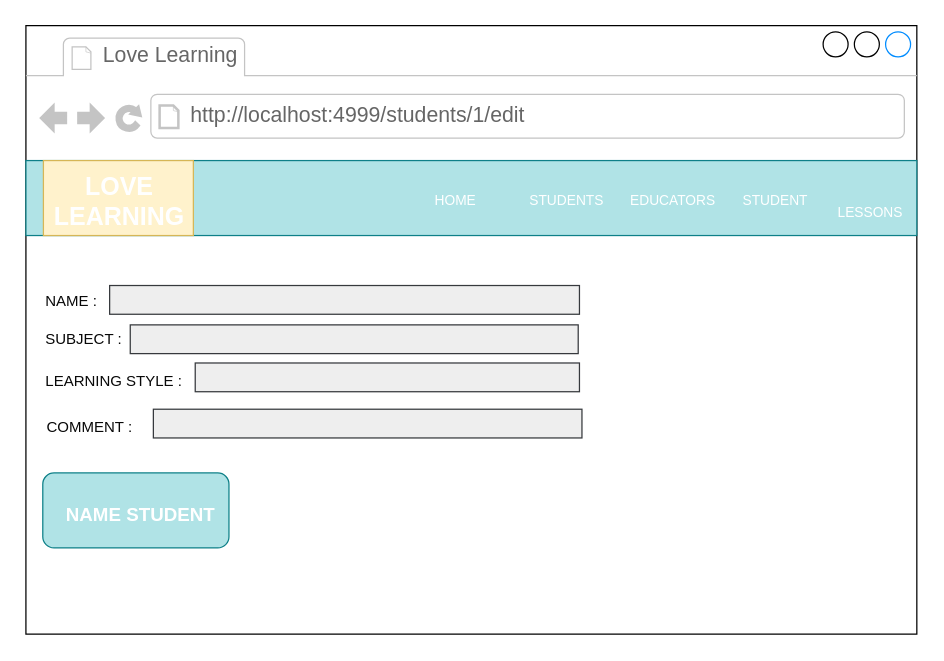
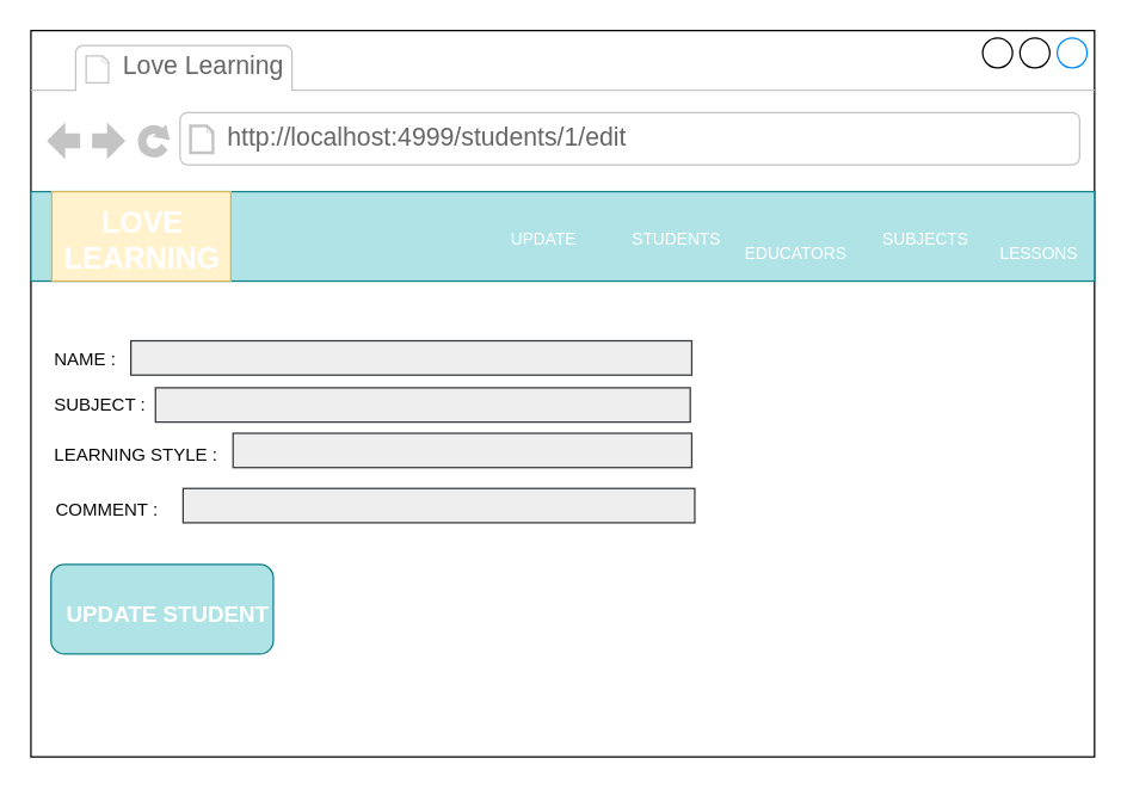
- <mxCell id="8" value="HOME" style="text;html=1;strokeColor=none;fillColor=none;align=center;verticalAlign=middle;whiteSpace=wrap;rounded=0;fontSize=11;fontColor=#FFFFFF;" vertex="1" parent="2"><mxGeometry x="314" y="125" width="60" height="30" as="geometry" /></mxCell>
+ <mxCell id="8" value="UPDATE" style="text;html=1;strokeColor=none;fillColor=none;align=center;verticalAlign=middle;whiteSpace=wrap;rounded=0;fontSize=11;fontColor=#FFFFFF;" vertex="1" parent="2"><mxGeometry x="314" y="125" width="60" height="30" as="geometry" /></mxCell>
- <mxCell id="10" value="EDUCATORS" style="text;html=1;strokeColor=none;fillColor=none;align=center;verticalAlign=middle;whiteSpace=wrap;rounded=0;fontSize=11;fontColor=#FFFFFF;" vertex="1" parent="2"><mxGeometry x="488" y="125" width="60" height="30" as="geometry" /></mxCell>
+ <mxCell id="10" value="EDUCATORS" style="text;html=1;strokeColor=none;fillColor=none;align=center;verticalAlign=middle;whiteSpace=wrap;rounded=0;fontSize=11;fontColor=#FFFFFF;" vertex="1" parent="2"><mxGeometry x="483" y="135" width="60" height="30" as="geometry" /></mxCell>
- <mxCell id="11" value="STUDENT" style="text;html=1;strokeColor=none;fillColor=none;align=center;verticalAlign=middle;whiteSpace=wrap;rounded=0;fontSize=11;fontColor=#FFFFFF;" vertex="1" parent="2"><mxGeometry x="570" y="125" width="60" height="30" as="geometry" /></mxCell>
+ <mxCell id="11" value="SUBJECTS" style="text;html=1;strokeColor=none;fillColor=none;align=center;verticalAlign=middle;whiteSpace=wrap;rounded=0;fontSize=11;fontColor=#FFFFFF;" vertex="1" parent="2"><mxGeometry x="570" y="125" width="60" height="30" as="geometry" /></mxCell>
- <mxCell id="19" value="NAME STUDENT" style="text;html=1;strokeColor=none;fillColor=none;align=center;verticalAlign=middle;whiteSpace=wrap;rounded=0;fontSize=15;fontColor=#FFFFFF;fontStyle=1" vertex="1" parent="17"><mxGeometry x="8.692" y="8" width="140.308" height="49" as="geometry" /></mxCell>
+ <mxCell id="19" value="UPDATE STUDENT" style="text;html=1;strokeColor=none;fillColor=none;align=center;verticalAlign=middle;whiteSpace=wrap;rounded=0;fontSize=15;fontColor=#FFFFFF;fontStyle=1" vertex="1" parent="17"><mxGeometry x="8.692" y="8" width="140.308" height="49" as="geometry" /></mxCell>
